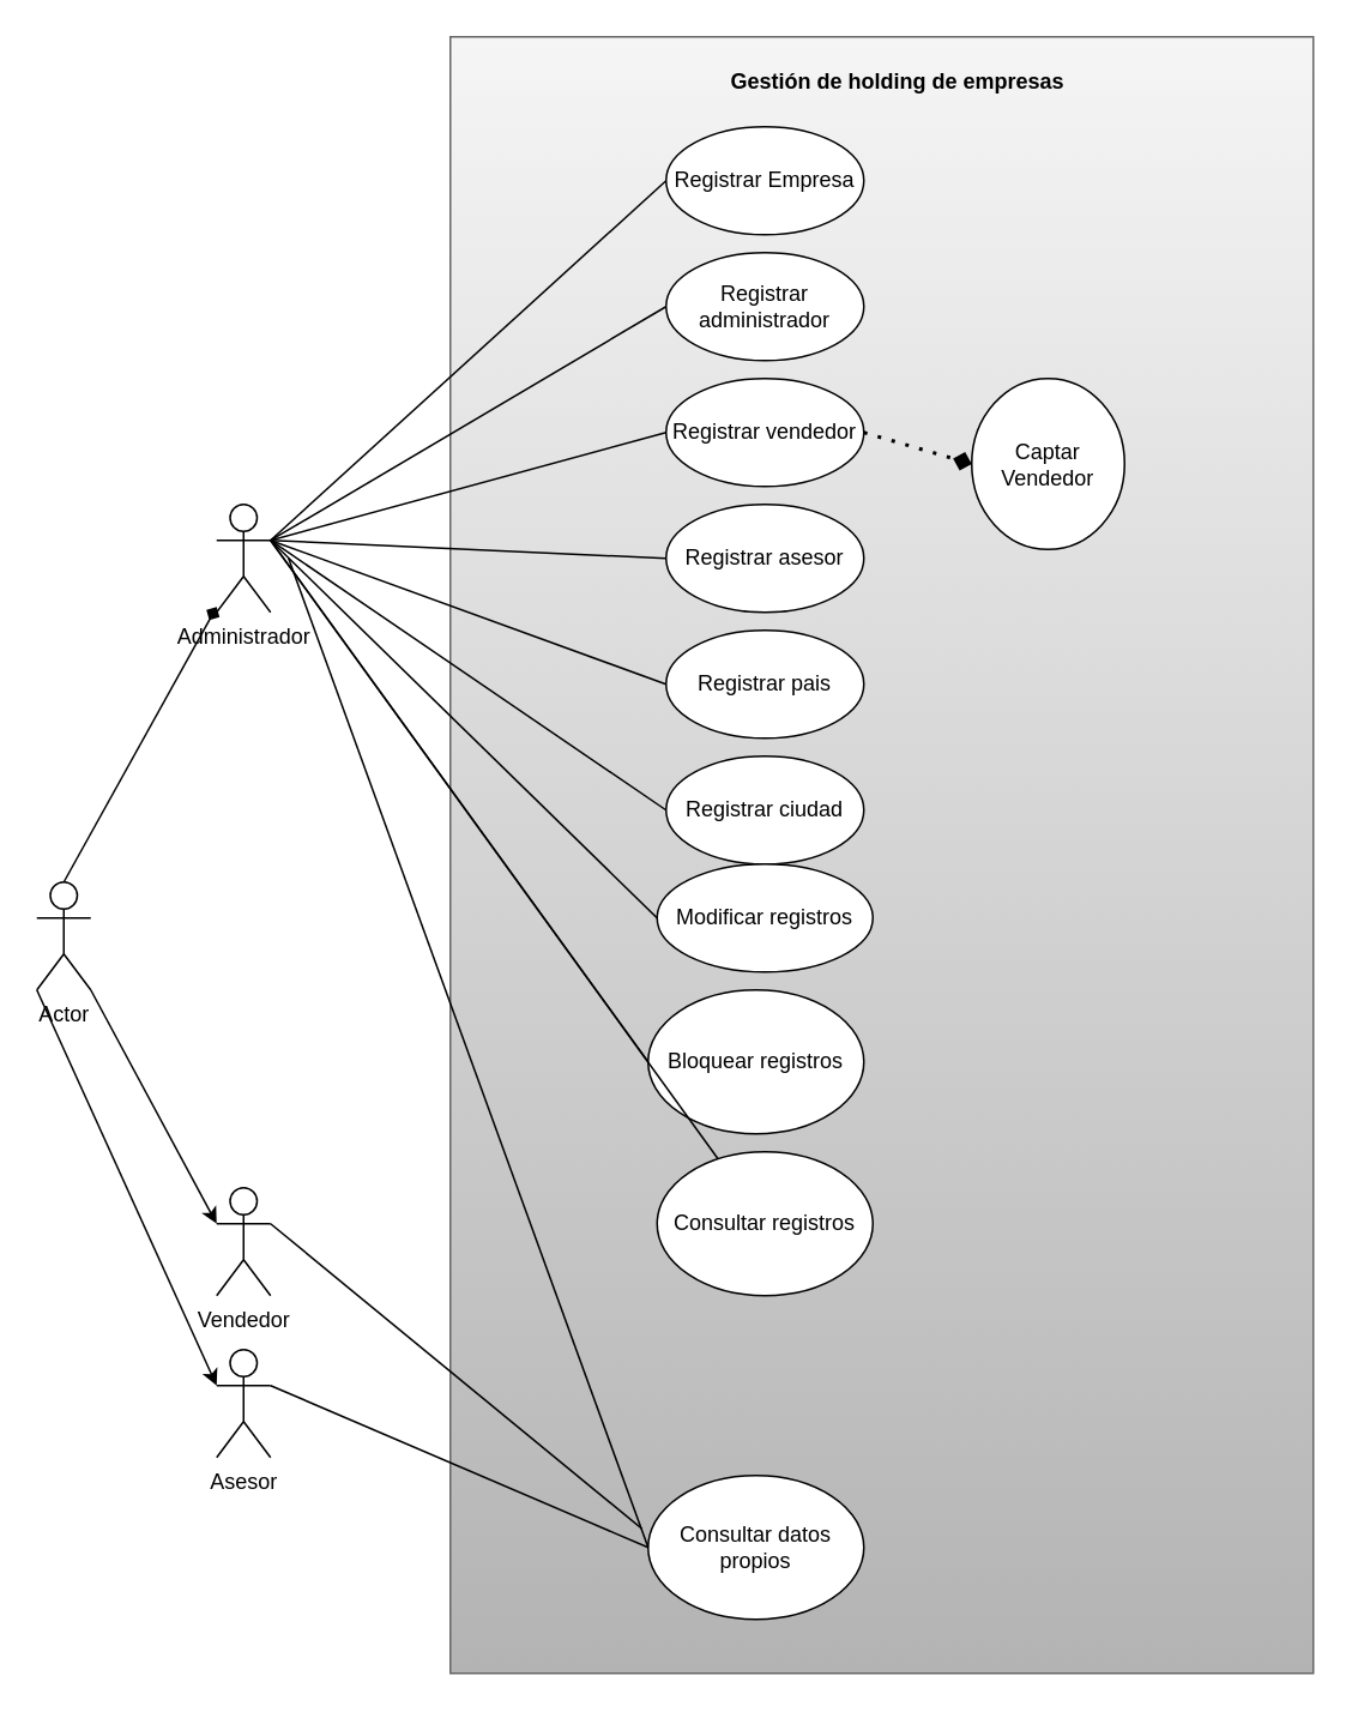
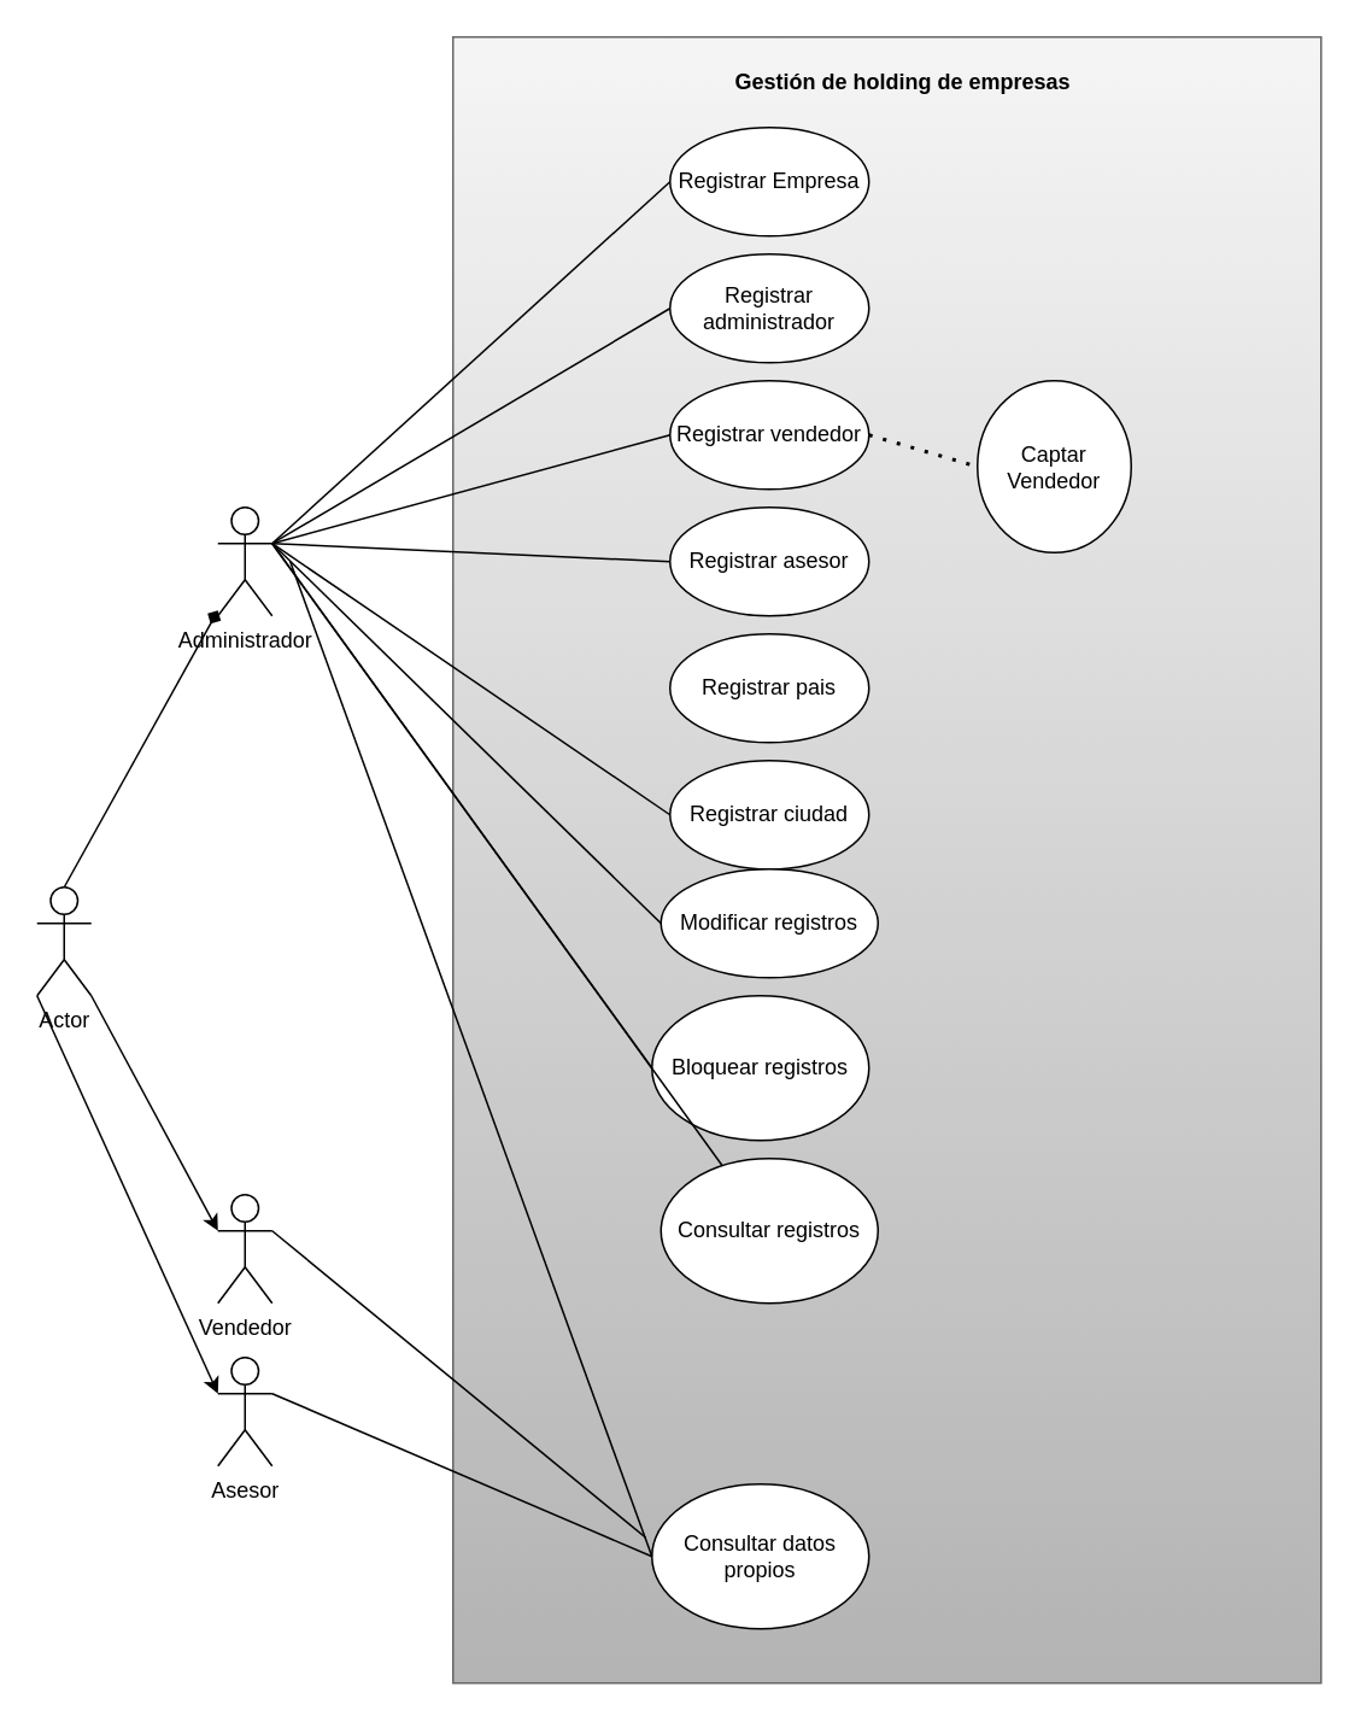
- <mxCell id="33" value="" style="endArrow=diamond;dashed=1;html=1;dashPattern=1 3;strokeWidth=2;rounded=0;entryX=0;entryY=0.5;entryDx=0;entryDy=0;exitX=1;exitY=0.5;exitDx=0;exitDy=0;" edge="1" parent="1" source="9" target="32"><mxGeometry width="50" height="50" relative="1" as="geometry"><mxPoint x="0" y="500" as="sourcePoint" /><mxPoint x="50" y="450" as="targetPoint" /></mxGeometry></mxCell>
+ <mxCell id="33" value="" style="endArrow=none;dashed=1;html=1;dashPattern=1 3;strokeWidth=2;rounded=0;entryX=0;entryY=0.5;entryDx=0;entryDy=0;exitX=1;exitY=0.5;exitDx=0;exitDy=0;" edge="1" parent="1" source="9" target="32"><mxGeometry width="50" height="50" relative="1" as="geometry"><mxPoint x="0" y="500" as="sourcePoint" /><mxPoint x="50" y="450" as="targetPoint" /></mxGeometry></mxCell>
- <mxCell id="24" value="" style="endArrow=none;html=1;rounded=0;entryX=0;entryY=0.5;entryDx=0;entryDy=0;exitX=1;exitY=0.333;exitDx=0;exitDy=0;exitPerimeter=0;" edge="1" parent="1" source="2" target="11"><mxGeometry width="50" height="50" relative="1" as="geometry"><mxPoint x="0" y="340" as="sourcePoint" /><mxPoint x="50" y="290" as="targetPoint" /></mxGeometry></mxCell>
